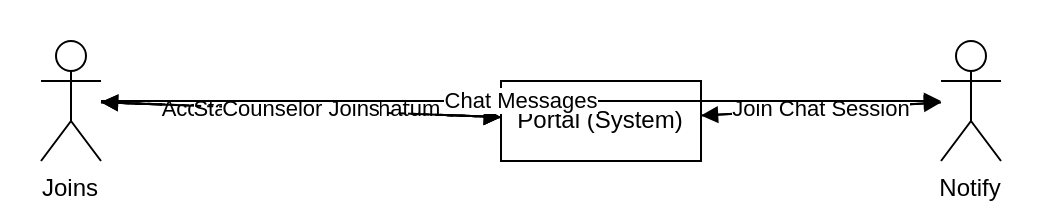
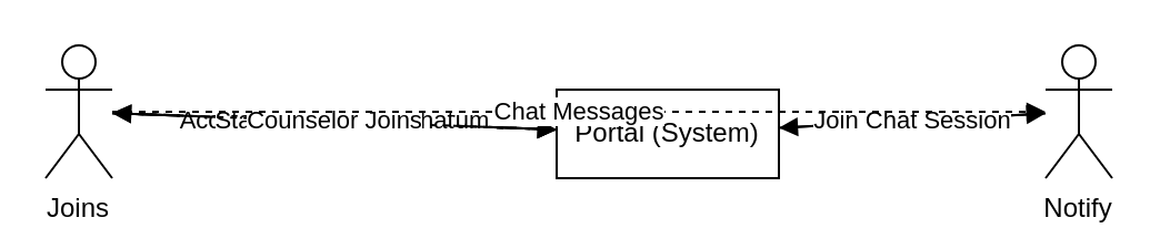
- <mxCell id="15" value="Chat Messages" style="endArrow=block;html=1;" edge="1" parent="1" source="2" target="4"><mxGeometry relative="1" as="geometry"><mxPoint x="470" y="320" as="targetPoint" /></mxGeometry></mxCell>
+ <mxCell id="15" value="Chat Messages" style="endArrow=block;html=1;dashed=1;" edge="1" parent="1" source="2" target="4"><mxGeometry relative="1" as="geometry"><mxPoint x="470" y="320" as="targetPoint" /></mxGeometry></mxCell>
